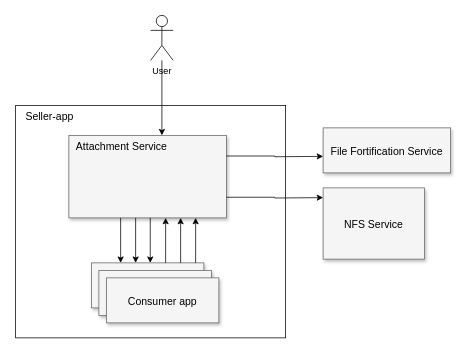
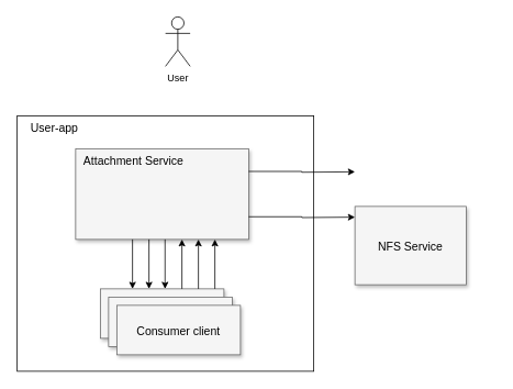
- <mxCell id="11" value="Seller-app" style="text;html=1;align=center;verticalAlign=middle;resizable=0;points=[];autosize=1;strokeColor=none;fillColor=none;fontSize=14;" parent="2" vertex="1"><mxGeometry y="120" width="90" height="30" as="geometry" /></mxCell>
+ <mxCell id="11" value="User-app" style="text;html=1;align=center;verticalAlign=middle;resizable=0;points=[];autosize=1;strokeColor=none;fillColor=none;fontSize=14;" parent="2" vertex="1"><mxGeometry y="120" width="90" height="30" as="geometry" /></mxCell>
- <mxCell id="9" style="edgeStyle=orthogonalEdgeStyle;rounded=0;orthogonalLoop=1;jettySize=auto;html=1;entryX=0.886;entryY=0;entryDx=0;entryDy=0;entryPerimeter=0;fontSize=14;" parent="2" source="5" target="8" edge="1"><mxGeometry relative="1" as="geometry" /></mxCell>
- <mxCell id="4" value="&lt;font style=&quot;font-size: 14px;&quot;&gt;File Fortification Service&lt;/font&gt;" style="whiteSpace=wrap;html=1;shadow=1;fontSize=18;fillColor=#f5f5f5;strokeColor=#666666;" parent="2" vertex="1"><mxGeometry x="410" y="150" width="170" height="60" as="geometry" /></mxCell>
- <mxCell id="17" value="&lt;font style=&quot;font-size: 14px;&quot;&gt;Consumer app&lt;/font&gt;" style="whiteSpace=wrap;html=1;shadow=1;fontSize=18;fillColor=#f5f5f5;strokeColor=#666666;" parent="14" vertex="1"><mxGeometry x="20" y="20" width="150" height="60" as="geometry" /></mxCell>
+ <mxCell id="17" value="&lt;font style=&quot;font-size: 14px;&quot;&gt;Consumer client&lt;/font&gt;" style="whiteSpace=wrap;html=1;shadow=1;fontSize=18;fillColor=#f5f5f5;strokeColor=#666666;" parent="14" vertex="1"><mxGeometry x="20" y="20" width="150" height="60" as="geometry" /></mxCell>
